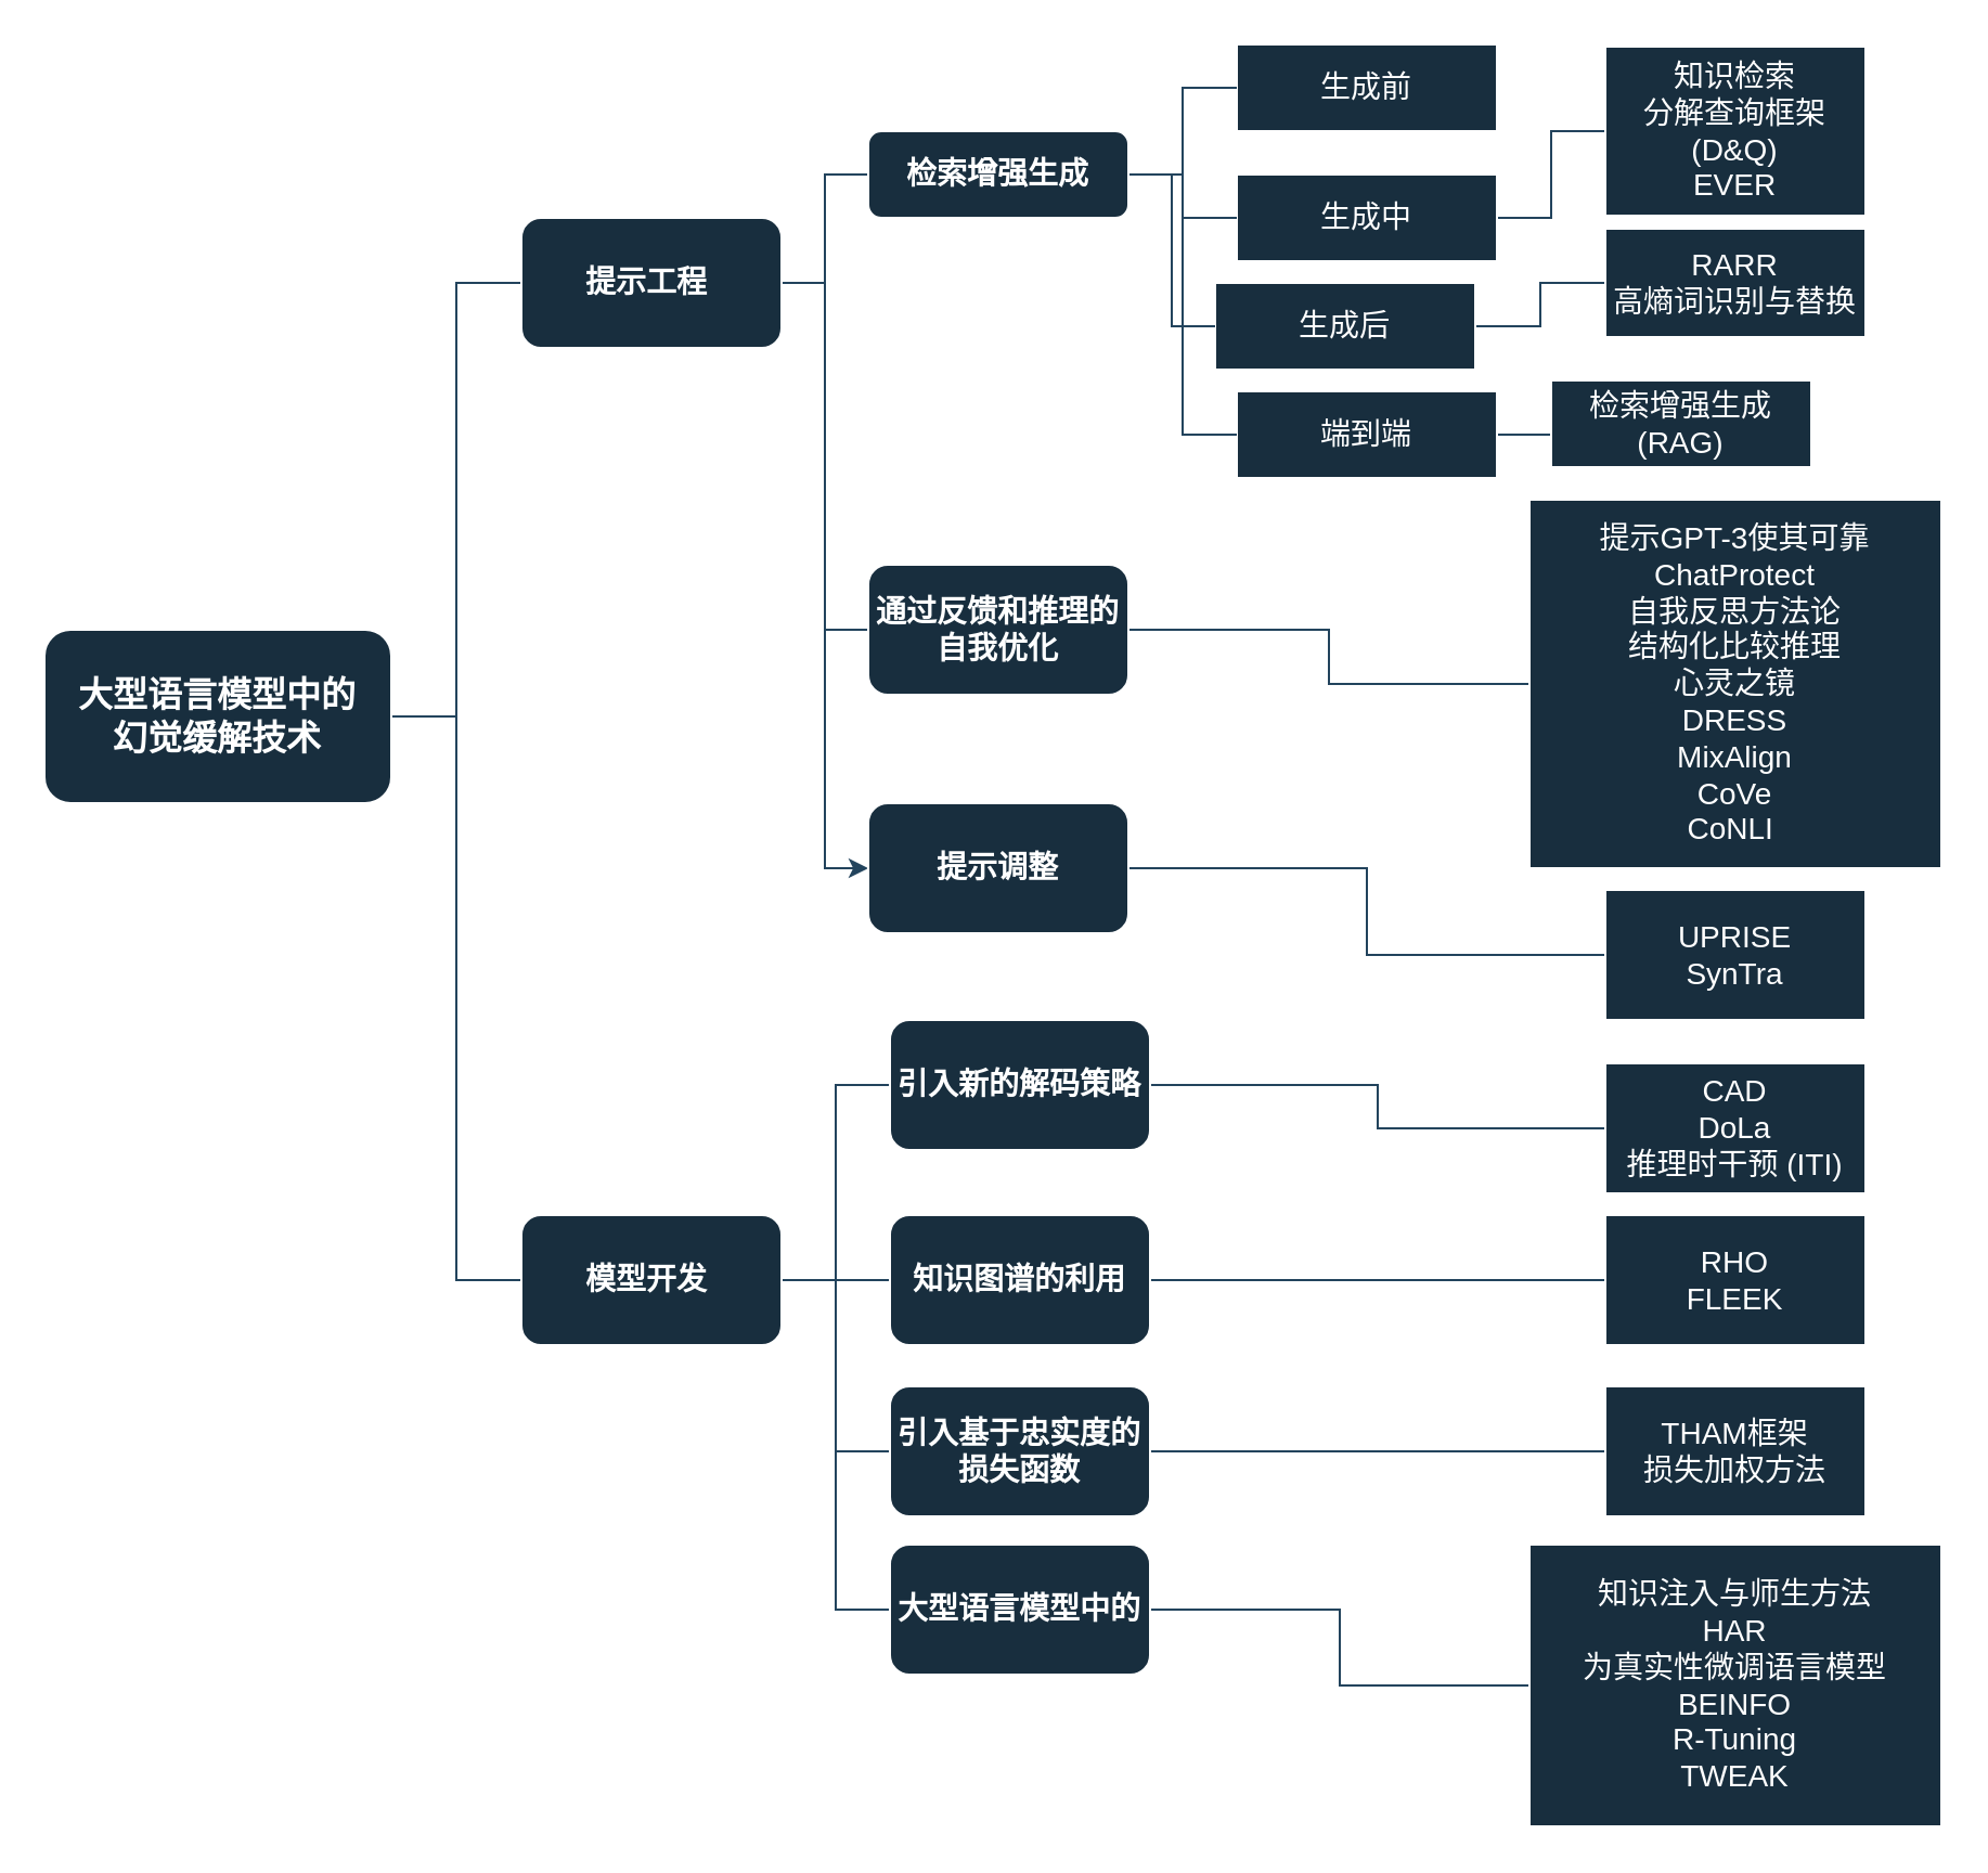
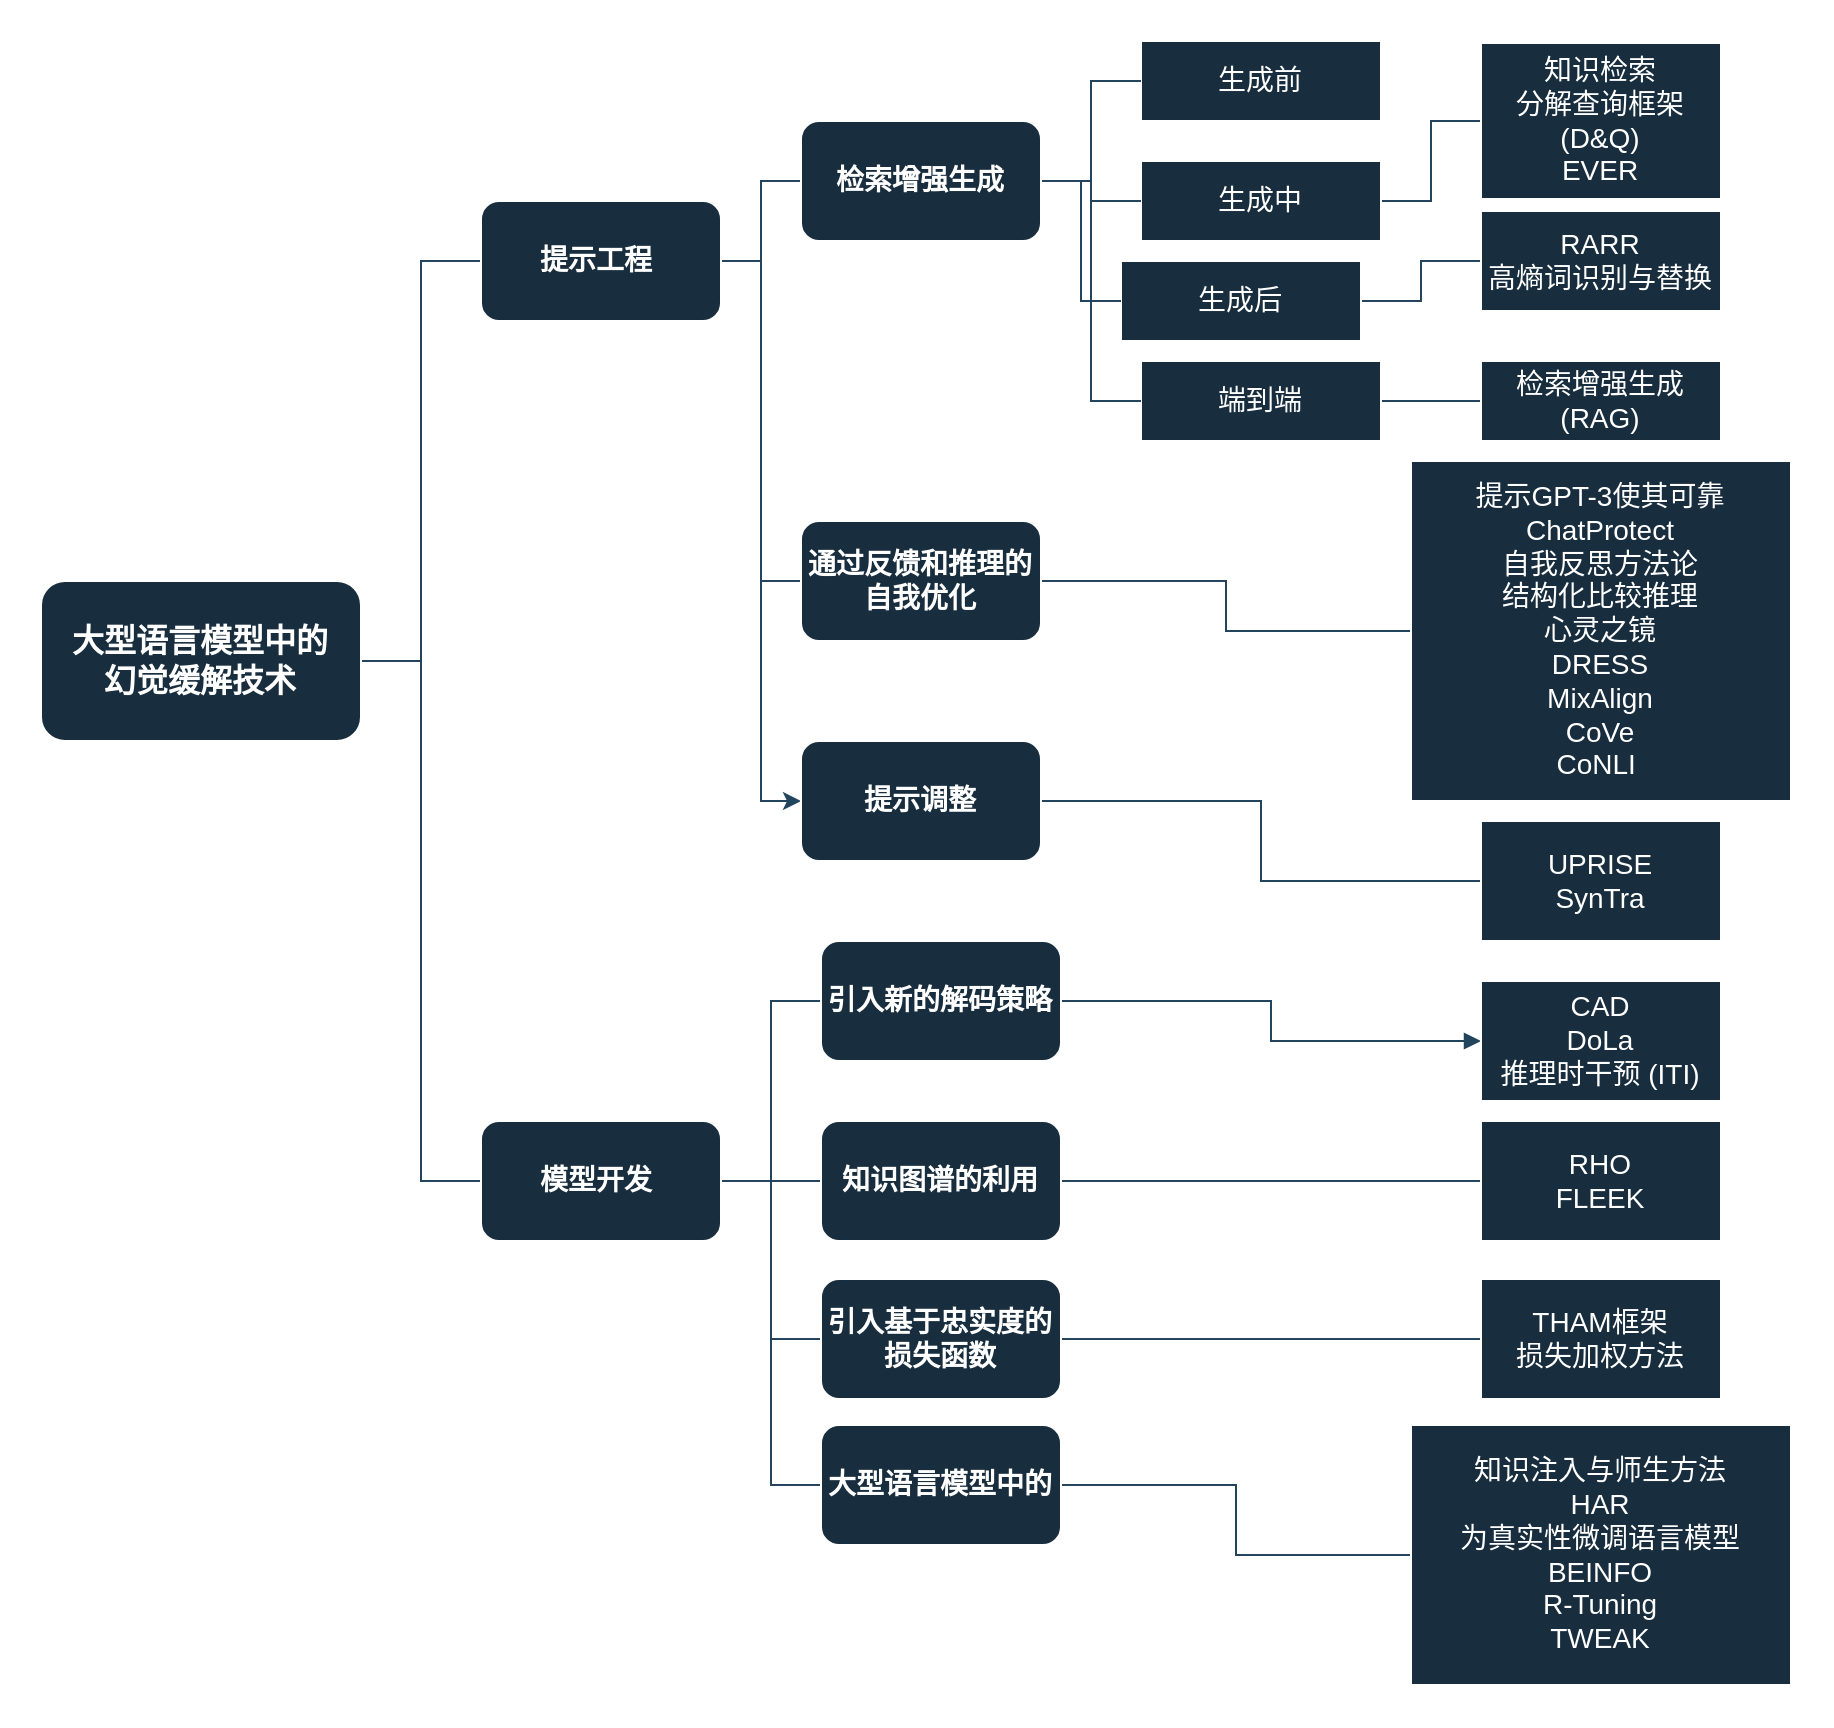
- <mxCell id="26" value="检索增强生成" style="rounded=1;whiteSpace=wrap;html=1;fontSize=14;fontStyle=1;labelBackgroundColor=none;fillColor=#182E3E;strokeColor=#FFFFFF;fontColor=#FFFFFF;" vertex="1" parent="1"><mxGeometry x="400" y="60" width="120" height="40" as="geometry" /></mxCell>
+ <mxCell id="26" value="检索增强生成" style="rounded=1;whiteSpace=wrap;html=1;fontSize=14;fontStyle=1;labelBackgroundColor=none;fillColor=#182E3E;strokeColor=#FFFFFF;fontColor=#FFFFFF;" vertex="1" parent="1"><mxGeometry x="400" y="60" width="120" height="60" as="geometry" /></mxCell>
- <mxCell id="29" value="检索增强生成 (RAG)" style="rounded=0;whiteSpace=wrap;html=1;fontSize=14;fontStyle=0;labelBackgroundColor=none;fillColor=#182E3E;strokeColor=#FFFFFF;fontColor=#FFFFFF;" vertex="1" parent="1"><mxGeometry x="715" y="175" width="120" height="40" as="geometry" /></mxCell>
+ <mxCell id="29" value="检索增强生成 (RAG)" style="rounded=0;whiteSpace=wrap;html=1;fontSize=14;fontStyle=0;labelBackgroundColor=none;fillColor=#182E3E;strokeColor=#FFFFFF;fontColor=#FFFFFF;" vertex="1" parent="1"><mxGeometry x="740" y="180" width="120" height="40" as="geometry" /></mxCell>
- <mxCell id="36" style="edgeStyle=orthogonalEdgeStyle;rounded=0;orthogonalLoop=1;jettySize=auto;html=1;exitX=1;exitY=0.5;exitDx=0;exitDy=0;entryX=0;entryY=0.5;entryDx=0;entryDy=0;fontSize=14;fontStyle=0;labelBackgroundColor=none;strokeColor=#23445D;fontColor=default;endArrow=none;startFill=0;" edge="1" parent="1" source="37" target="38"><mxGeometry relative="1" as="geometry" /></mxCell>
+ <mxCell id="36" style="edgeStyle=orthogonalEdgeStyle;rounded=0;orthogonalLoop=1;jettySize=auto;html=1;exitX=1;exitY=0.5;exitDx=0;exitDy=0;entryX=0;entryY=0.5;entryDx=0;entryDy=0;fontSize=14;fontStyle=0;labelBackgroundColor=none;strokeColor=#23445D;fontColor=default;endArrow=block;startFill=0;" edge="1" parent="1" source="37" target="38"><mxGeometry relative="1" as="geometry" /></mxCell>
